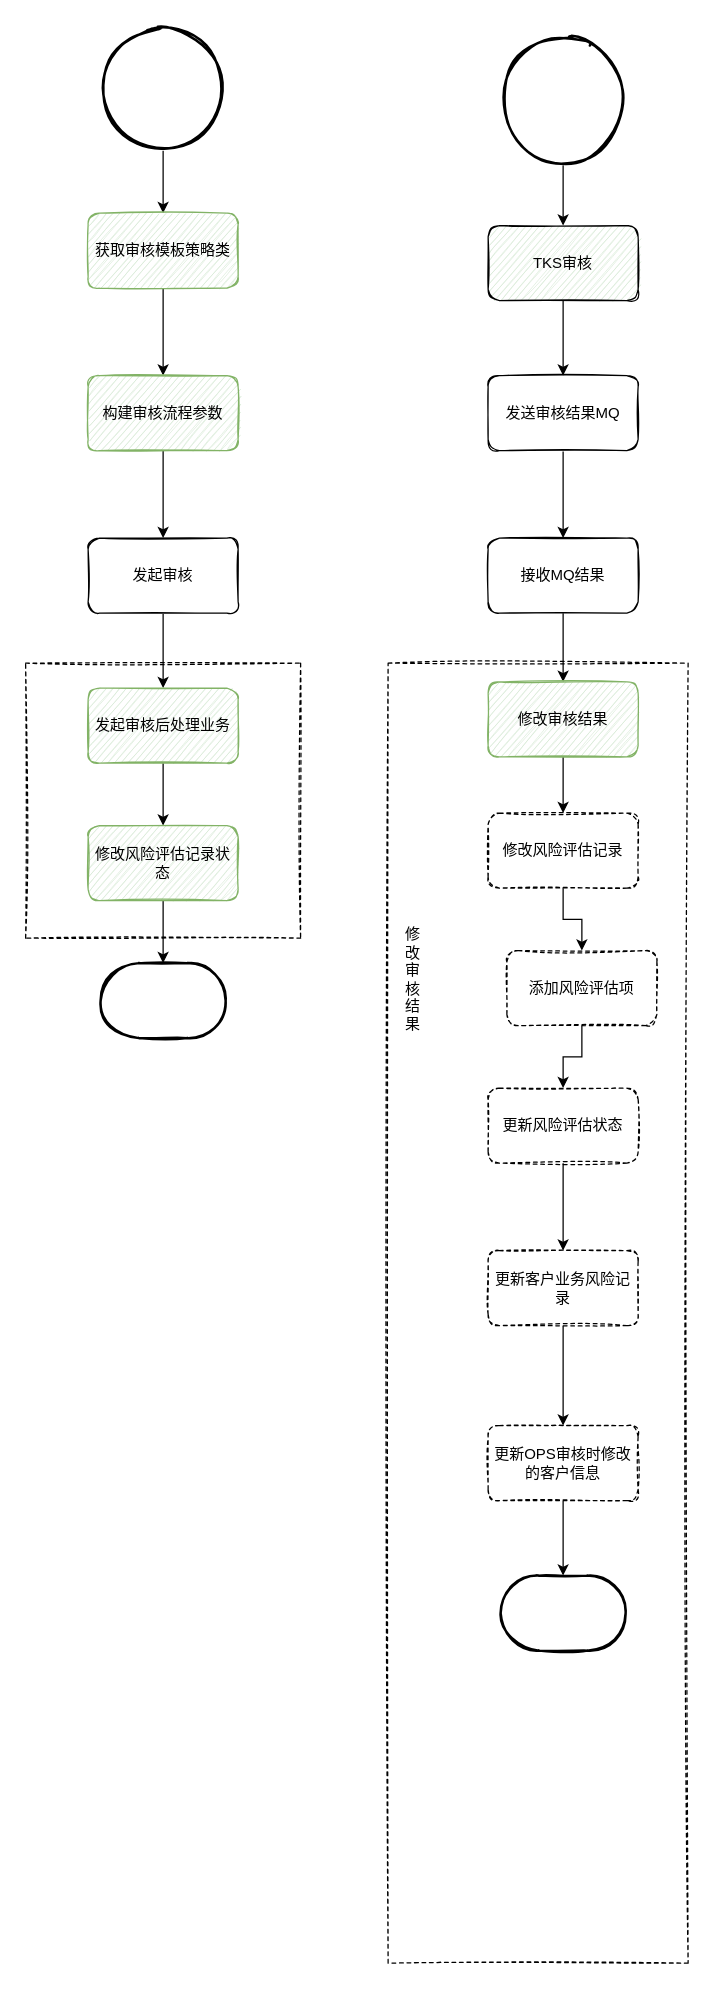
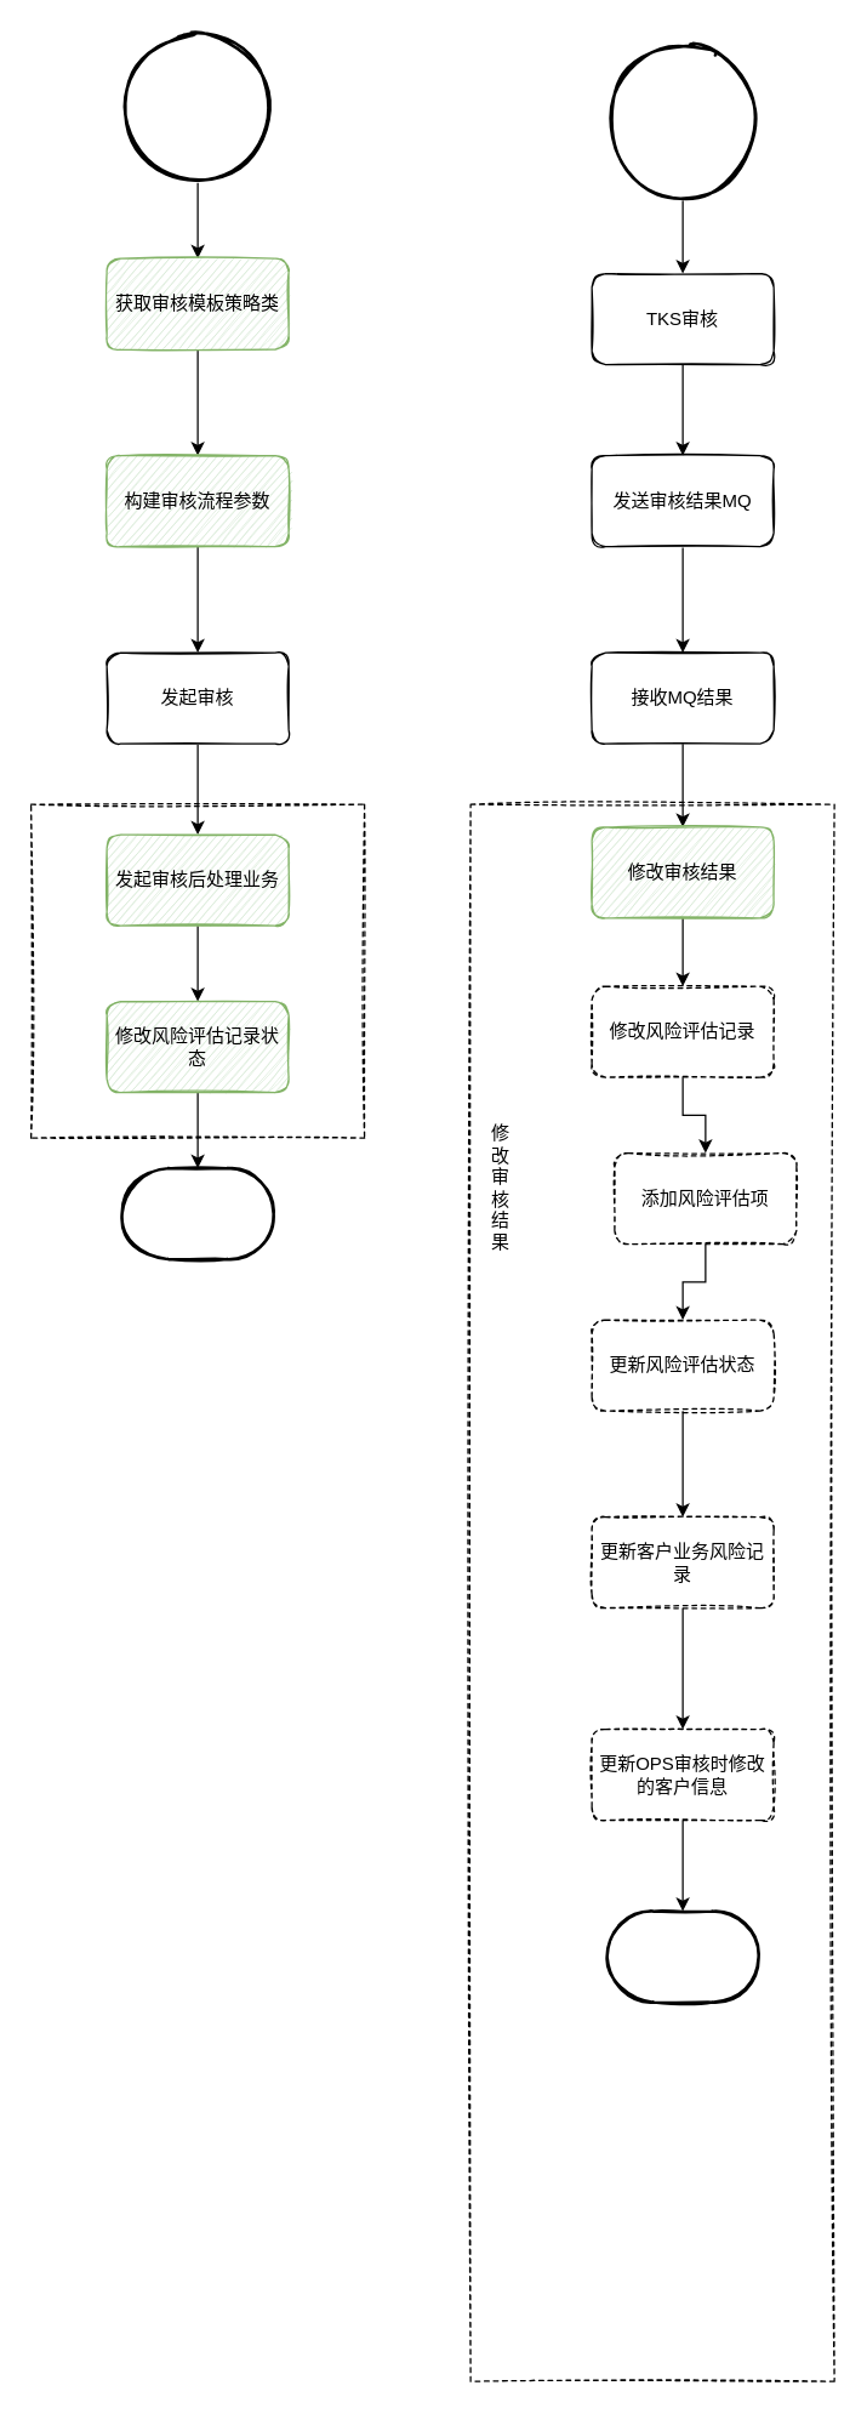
- <mxCell id="21" value="TKS审核" style="rounded=1;whiteSpace=wrap;html=1;sketch=1;fillColor=#d5e8d4;" parent="1" vertex="1"><mxGeometry x="390" y="180" width="120" height="60" as="geometry" /></mxCell>
+ <mxCell id="21" value="TKS审核" style="rounded=1;whiteSpace=wrap;html=1;sketch=1;" parent="1" vertex="1"><mxGeometry x="390" y="180" width="120" height="60" as="geometry" /></mxCell>
